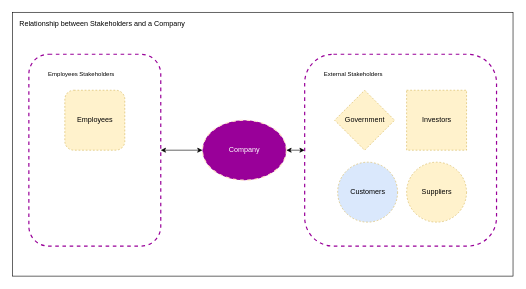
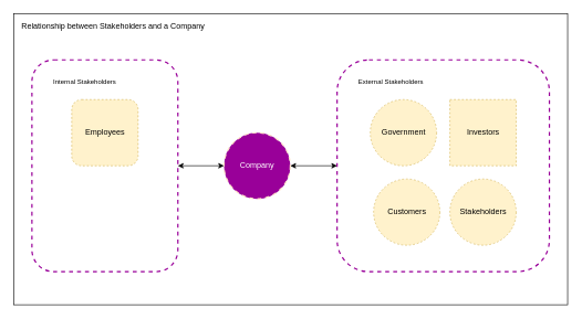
- <mxCell id="4" value="&lt;div&gt;Employees Stakeholders&lt;/div&gt;" style="rounded=1;whiteSpace=wrap;html=1;dashed=1;fontSize=10;strokeWidth=2;fillColor=none;verticalAlign=top;spacingLeft=30;align=left;spacingTop=20;strokeColor=#990099;" vertex="1" parent="1"><mxGeometry x="47.5" y="90" width="220" height="320" as="geometry" /></mxCell>
+ <mxCell id="4" value="&lt;div&gt;Internal Stakeholders&lt;/div&gt;" style="rounded=1;whiteSpace=wrap;html=1;dashed=1;fontSize=10;strokeWidth=2;fillColor=none;verticalAlign=top;spacingLeft=30;align=left;spacingTop=20;strokeColor=#990099;" vertex="1" parent="1"><mxGeometry x="47.5" y="90" width="220" height="320" as="geometry" /></mxCell>
- <mxCell id="5" value="Government" style="rhombus;whiteSpace=wrap;html=1;aspect=fixed;fillColor=#fff2cc;strokeColor=#d6b656;dashed=1;" parent="1" vertex="1"><mxGeometry x="557.5" y="150" width="100" height="100" as="geometry" /></mxCell>
+ <mxCell id="5" value="Government" style="ellipse;whiteSpace=wrap;html=1;aspect=fixed;fillColor=#fff2cc;strokeColor=#d6b656;dashed=1;" parent="1" vertex="1"><mxGeometry x="557.5" y="150" width="100" height="100" as="geometry" /></mxCell>
- <mxCell id="7" value="Company" style="ellipse;whiteSpace=wrap;html=1;aspect=fixed;dashed=1;strokeColor=#FFE6CC;strokeWidth=2;fillColor=#990099;fontColor=#FFFFFF;" parent="1" vertex="1"><mxGeometry x="337" y="200" width="140" height="100" as="geometry" /></mxCell>
+ <mxCell id="7" value="Company" style="ellipse;whiteSpace=wrap;html=1;aspect=fixed;dashed=1;strokeColor=#FFE6CC;strokeWidth=2;fillColor=#990099;fontColor=#FFFFFF;" parent="1" vertex="1"><mxGeometry x="337" y="200" width="100" height="100" as="geometry" /></mxCell>
- <mxCell id="8" value="Customers" style="ellipse;whiteSpace=wrap;html=1;aspect=fixed;fillColor=#dae8fc;strokeColor=#d6b656;dashed=1;" parent="1" vertex="1"><mxGeometry x="562.5" y="270" width="100" height="100" as="geometry" /></mxCell>
+ <mxCell id="8" value="Customers" style="ellipse;whiteSpace=wrap;html=1;aspect=fixed;fillColor=#fff2cc;strokeColor=#d6b656;dashed=1;" parent="1" vertex="1"><mxGeometry x="562.5" y="270" width="100" height="100" as="geometry" /></mxCell>
- <mxCell id="9" value="Suppliers" style="ellipse;whiteSpace=wrap;html=1;aspect=fixed;fillColor=#fff2cc;strokeColor=#d6b656;dashed=1;" vertex="1" parent="1"><mxGeometry x="677.5" y="270" width="100" height="100" as="geometry" /></mxCell>
+ <mxCell id="9" value="Stakeholders" style="ellipse;whiteSpace=wrap;html=1;aspect=fixed;fillColor=#fff2cc;strokeColor=#d6b656;dashed=1;" vertex="1" parent="1"><mxGeometry x="677.5" y="270" width="100" height="100" as="geometry" /></mxCell>
